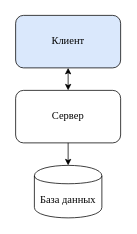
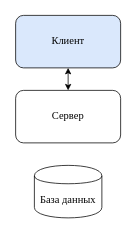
- <mxCell id="5" value="" style="endArrow=classic;html=1;exitX=0.5;exitY=1;exitDx=0;exitDy=0;" edge="1" parent="1" source="3" target="4"><mxGeometry width="50" height="50" relative="1" as="geometry"><mxPoint x="20" y="360" as="sourcePoint" /><mxPoint x="70" y="310" as="targetPoint" /></mxGeometry></mxCell>
